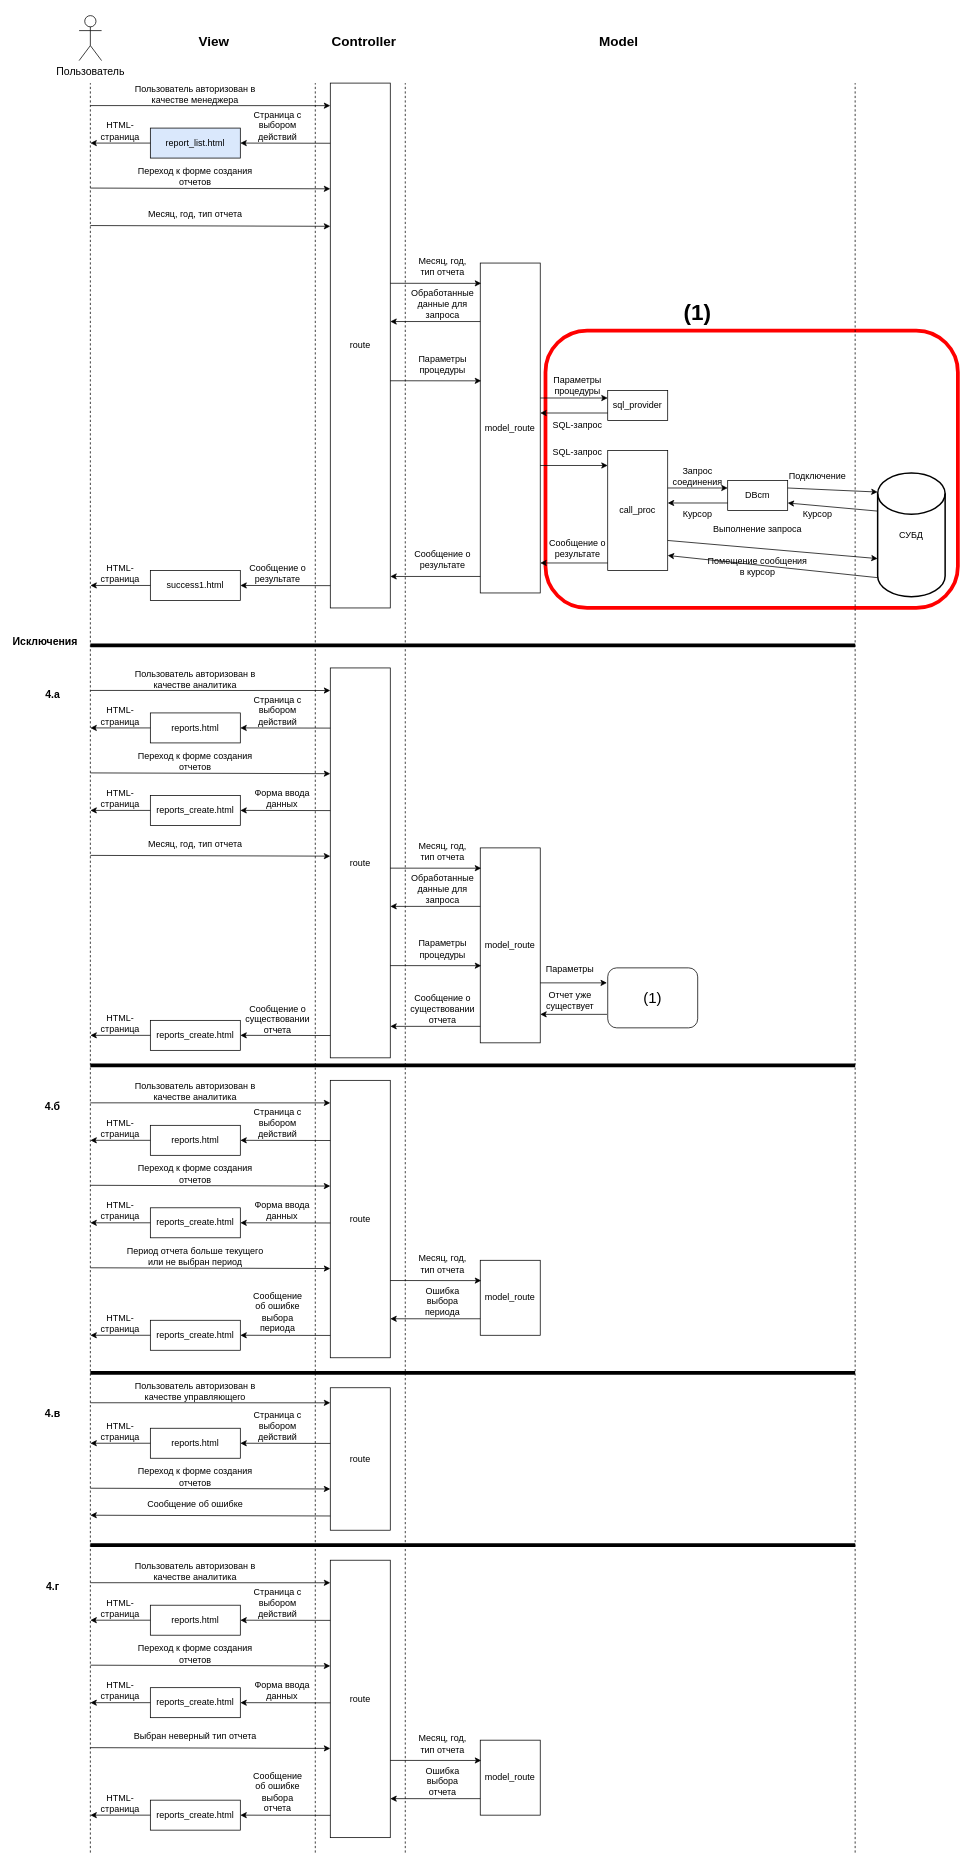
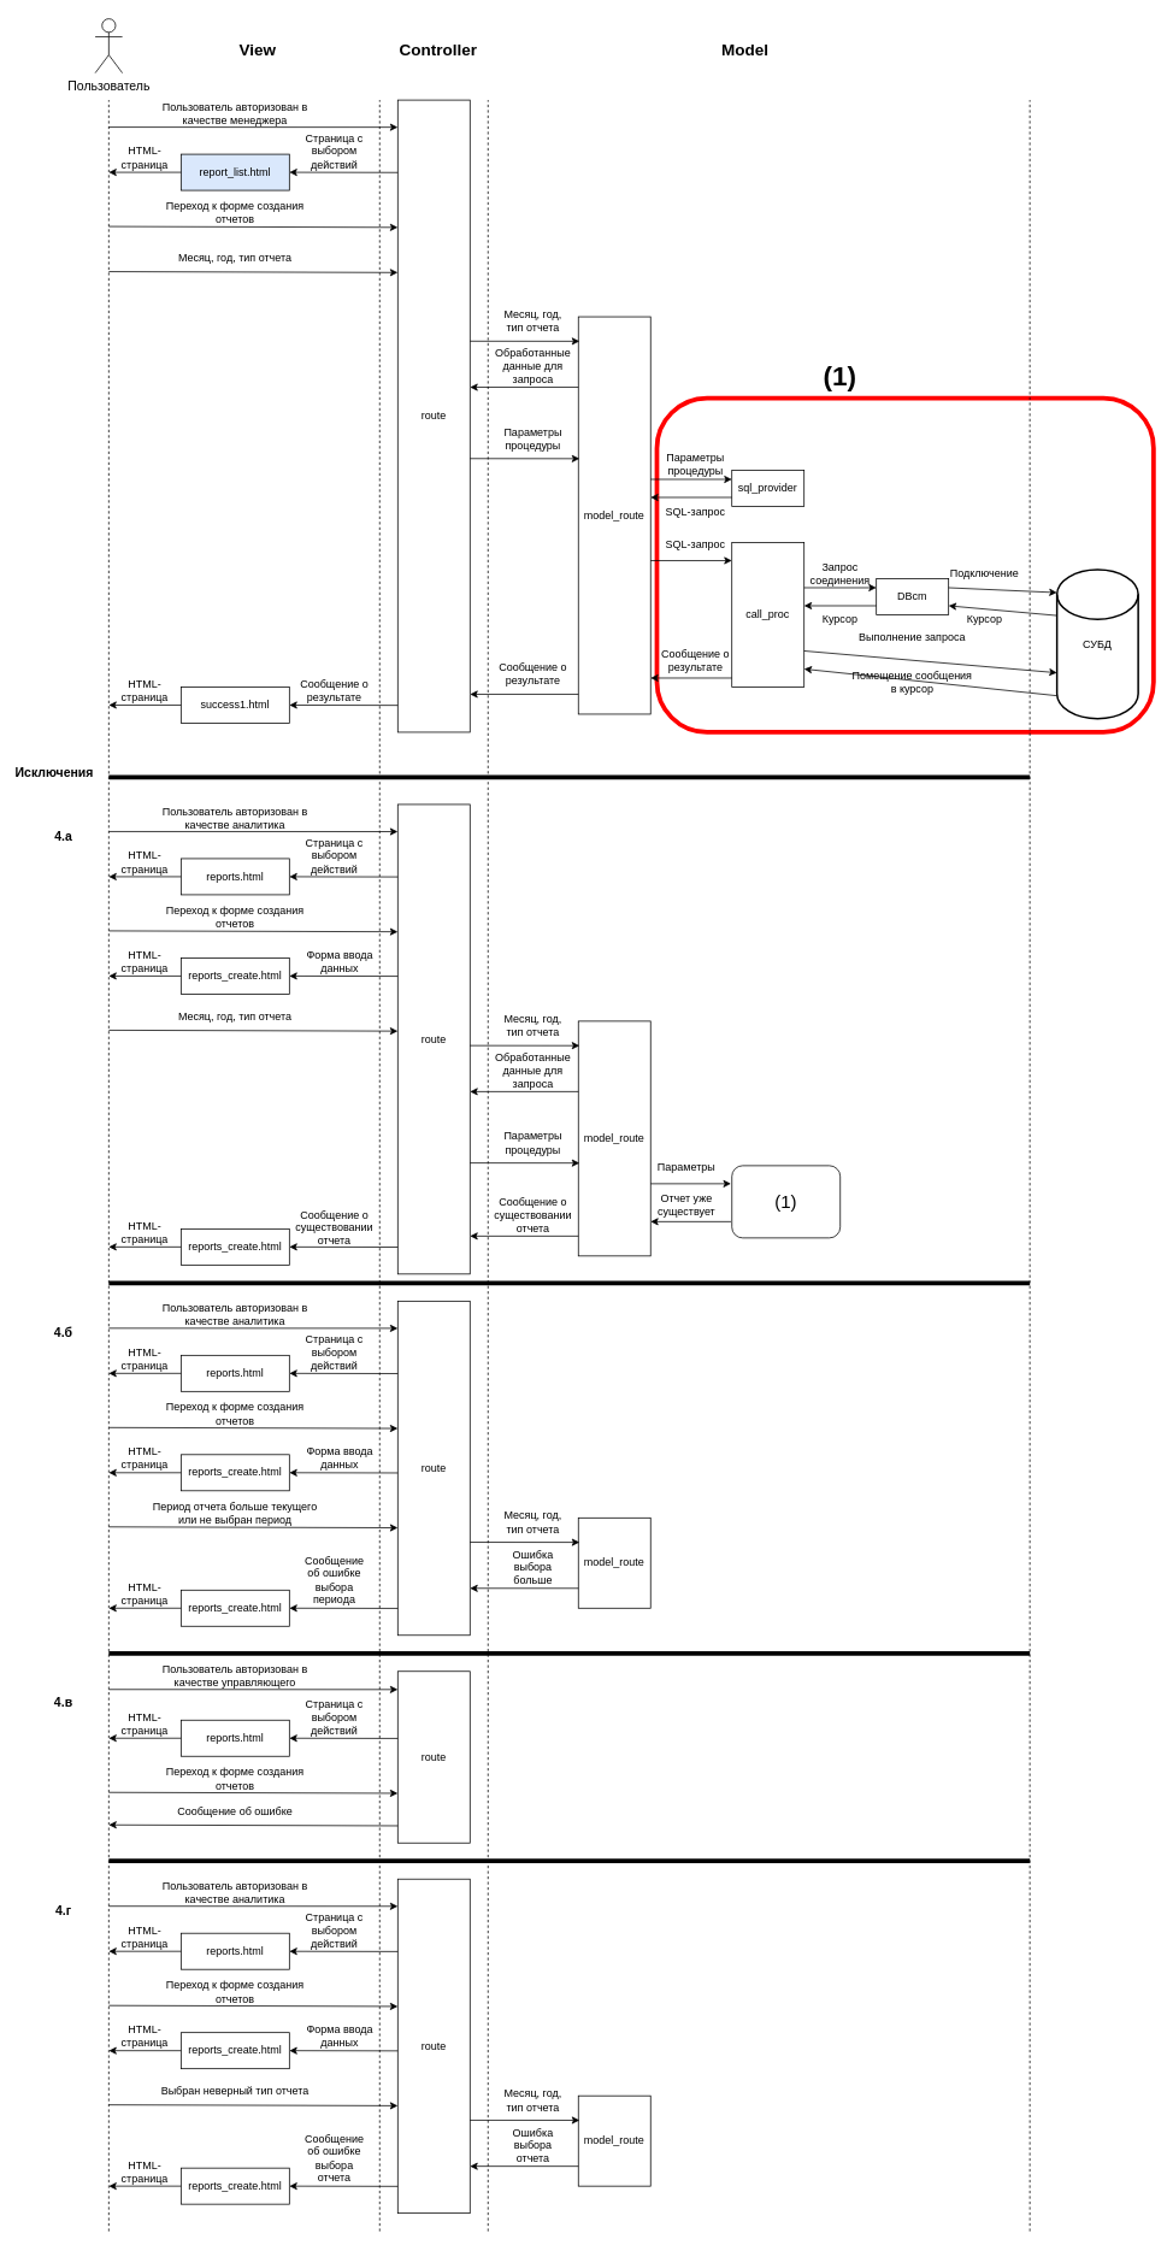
- <mxCell id="117" value="Ошибка выбора периода" style="text;html=1;align=center;verticalAlign=middle;whiteSpace=wrap;rounded=0;" parent="1" vertex="1"><mxGeometry x="550" y="1720" width="80" height="30" as="geometry" /></mxCell>
+ <mxCell id="117" value="Ошибка выбора больше" style="text;html=1;align=center;verticalAlign=middle;whiteSpace=wrap;rounded=0;" parent="1" vertex="1"><mxGeometry x="550" y="1720" width="80" height="30" as="geometry" /></mxCell>
